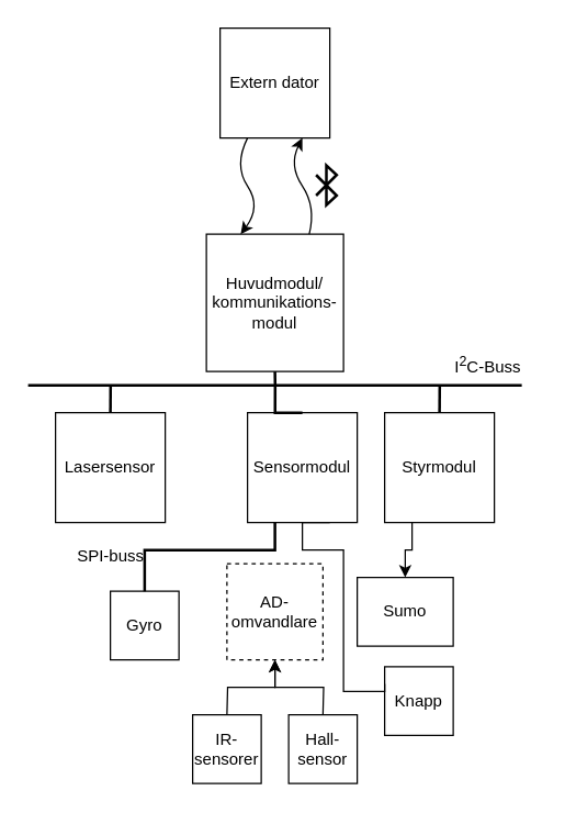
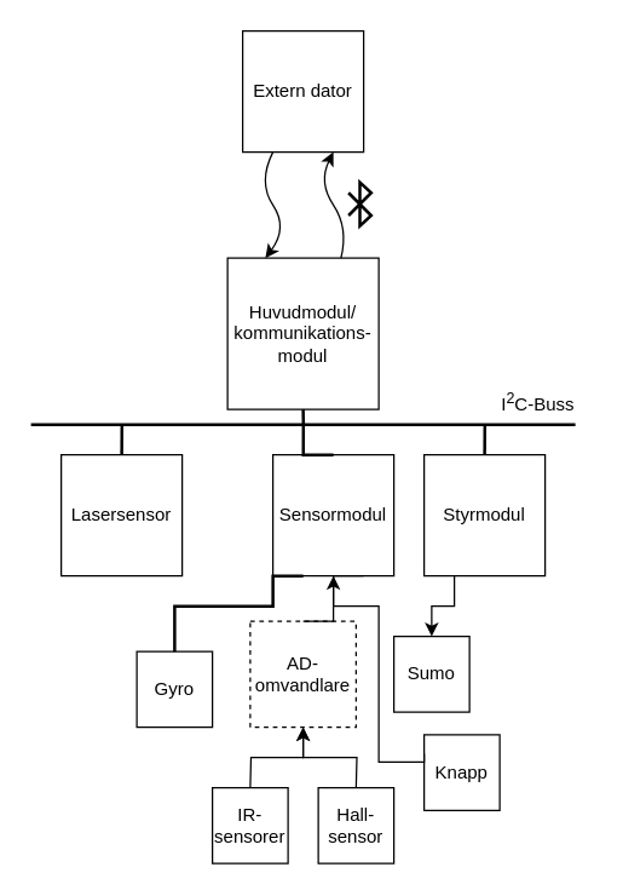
- <mxCell id="26" value="SPI-buss" style="text;html=1;align=center;verticalAlign=middle;resizable=0;points=[];autosize=1;strokeColor=none;fillColor=none;" vertex="1" parent="1"><mxGeometry x="45" y="390" width="70" height="30" as="geometry" /></mxCell>
+ <mxCell id="17" style="edgeStyle=orthogonalEdgeStyle;rounded=0;orthogonalLoop=1;jettySize=auto;html=1;exitX=0.5;exitY=0;exitDx=0;exitDy=0;entryX=0.5;entryY=1;entryDx=0;entryDy=0;" edge="1" parent="1" source="18" target="6"><mxGeometry relative="1" as="geometry" /></mxCell>
- <mxCell id="23" value="Sumo" style="whiteSpace=wrap;html=1;aspect=fixed;fillColor=none;" vertex="1" parent="1"><mxGeometry x="260" y="420" width="70" height="50" as="geometry" /></mxCell>
+ <mxCell id="23" value="Sumo" style="whiteSpace=wrap;html=1;aspect=fixed;fillColor=none;" vertex="1" parent="1"><mxGeometry x="260" y="420" width="50" height="50" as="geometry" /></mxCell>
- <mxCell id="25" value="Gyro" style="whiteSpace=wrap;html=1;aspect=fixed;fillColor=none;" vertex="1" parent="1"><mxGeometry x="80" y="430" width="50" height="50" as="geometry" /></mxCell>
+ <mxCell id="25" value="Gyro" style="whiteSpace=wrap;html=1;aspect=fixed;fillColor=none;" vertex="1" parent="1"><mxGeometry x="90" y="430" width="50" height="50" as="geometry" /></mxCell>
